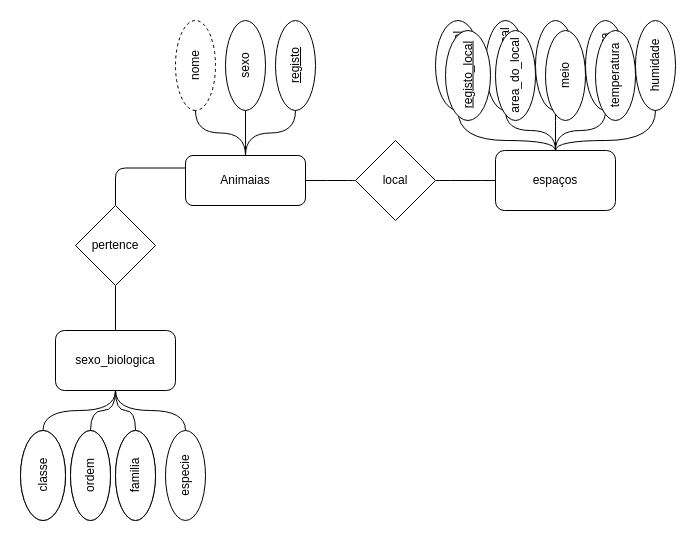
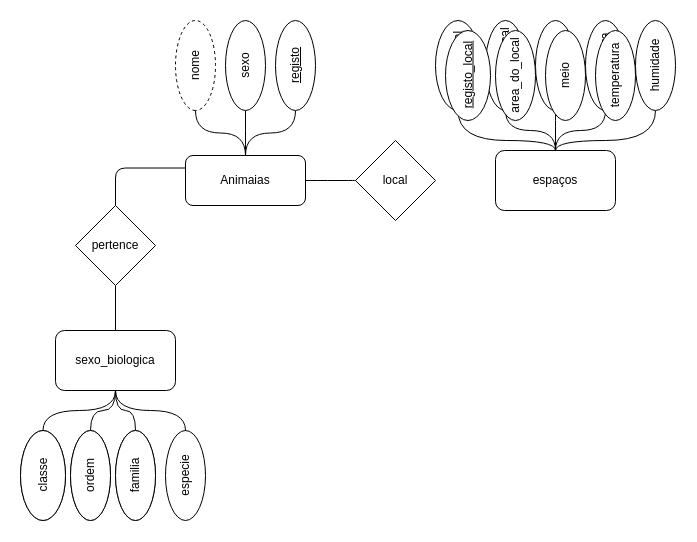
- <mxCell id="10" style="edgeStyle=orthogonalEdgeStyle;curved=1;orthogonalLoop=1;jettySize=auto;html=1;endArrow=none;endFill=0;" edge="1" parent="1" source="11" target="12"><mxGeometry relative="1" as="geometry" /></mxCell>
